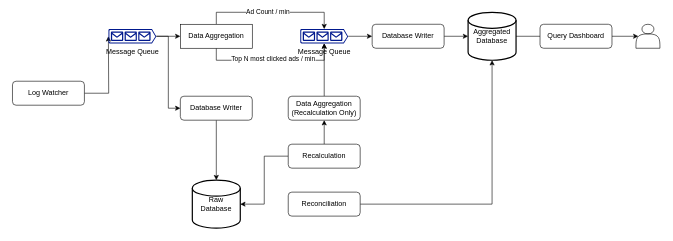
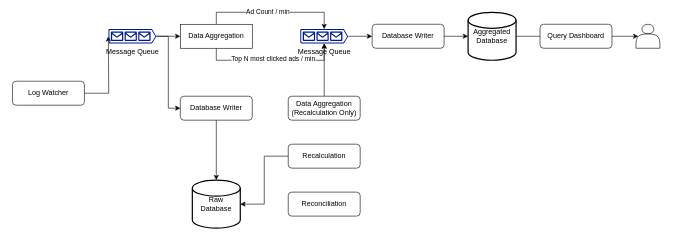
- <mxCell id="29" style="edgeStyle=orthogonalEdgeStyle;rounded=0;orthogonalLoop=1;jettySize=auto;html=1;entryX=0.5;entryY=1;entryDx=0;entryDy=0;entryPerimeter=0;" edge="1" parent="1" source="30" target="21"><mxGeometry relative="1" as="geometry" /></mxCell>
- <mxCell id="27" style="edgeStyle=orthogonalEdgeStyle;rounded=0;orthogonalLoop=1;jettySize=auto;html=1;entryX=0.5;entryY=1;entryDx=0;entryDy=0;" edge="1" parent="1" source="28" target="15"><mxGeometry relative="1" as="geometry" /></mxCell>
